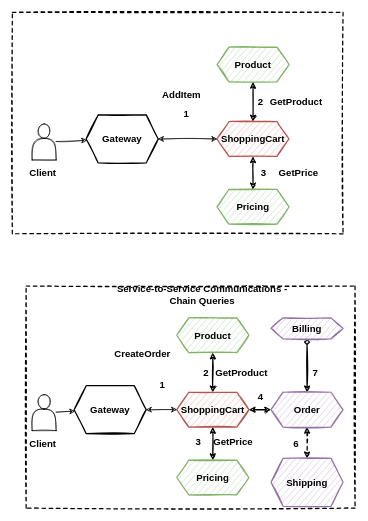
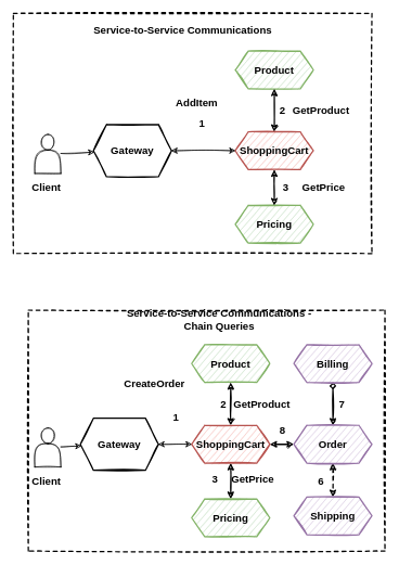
+ <mxCell id="6" value="Service-to-Service Communications" style="text;html=1;strokeColor=none;fillColor=none;align=center;verticalAlign=middle;whiteSpace=wrap;rounded=0;sketch=1;fontStyle=1;fontSize=16;" parent="1" vertex="1"><mxGeometry x="115" y="35" width="331.25" height="20" as="geometry" /></mxCell>
- <mxCell id="45" value="Billing" style="shape=hexagon;perimeter=hexagonPerimeter2;whiteSpace=wrap;html=1;fixedSize=1;sketch=1;fontSize=16;strokeWidth=2;fontStyle=1;fillColor=#e1d5e7;strokeColor=#9673a6;" vertex="1" parent="1"><mxGeometry x="451" y="529" width="120" height="35" as="geometry" /></mxCell>
+ <mxCell id="45" value="Billing" style="shape=hexagon;perimeter=hexagonPerimeter2;whiteSpace=wrap;html=1;fixedSize=1;sketch=1;fontSize=16;strokeWidth=2;fontStyle=1;fillColor=#e1d5e7;strokeColor=#9673a6;" vertex="1" parent="1"><mxGeometry x="451" y="529" width="120" height="58" as="geometry" /></mxCell>
- <mxCell id="46" value="4" style="text;html=1;strokeColor=none;fillColor=none;align=center;verticalAlign=middle;whiteSpace=wrap;rounded=0;fontStyle=1;fontSize=16;" vertex="1" parent="1"><mxGeometry x="414" y="651" width="40" height="20" as="geometry" /></mxCell>
+ <mxCell id="46" value="8" style="text;html=1;strokeColor=none;fillColor=none;align=center;verticalAlign=middle;whiteSpace=wrap;rounded=0;fontStyle=1;fontSize=16;" vertex="1" parent="1"><mxGeometry x="414" y="651" width="40" height="20" as="geometry" /></mxCell>
- <mxCell id="44" value="Shipping" style="shape=hexagon;perimeter=hexagonPerimeter2;whiteSpace=wrap;html=1;fixedSize=1;sketch=1;fontSize=16;strokeWidth=2;fontStyle=1;fillColor=#e1d5e7;strokeColor=#9673a6;" vertex="1" parent="1"><mxGeometry x="451" y="763" width="120" height="80" as="geometry" /></mxCell>
+ <mxCell id="44" value="Shipping" style="shape=hexagon;perimeter=hexagonPerimeter2;whiteSpace=wrap;html=1;fixedSize=1;sketch=1;fontSize=16;strokeWidth=2;fontStyle=1;fillColor=#e1d5e7;strokeColor=#9673a6;" vertex="1" parent="1"><mxGeometry x="451" y="763" width="120" height="58" as="geometry" /></mxCell>
